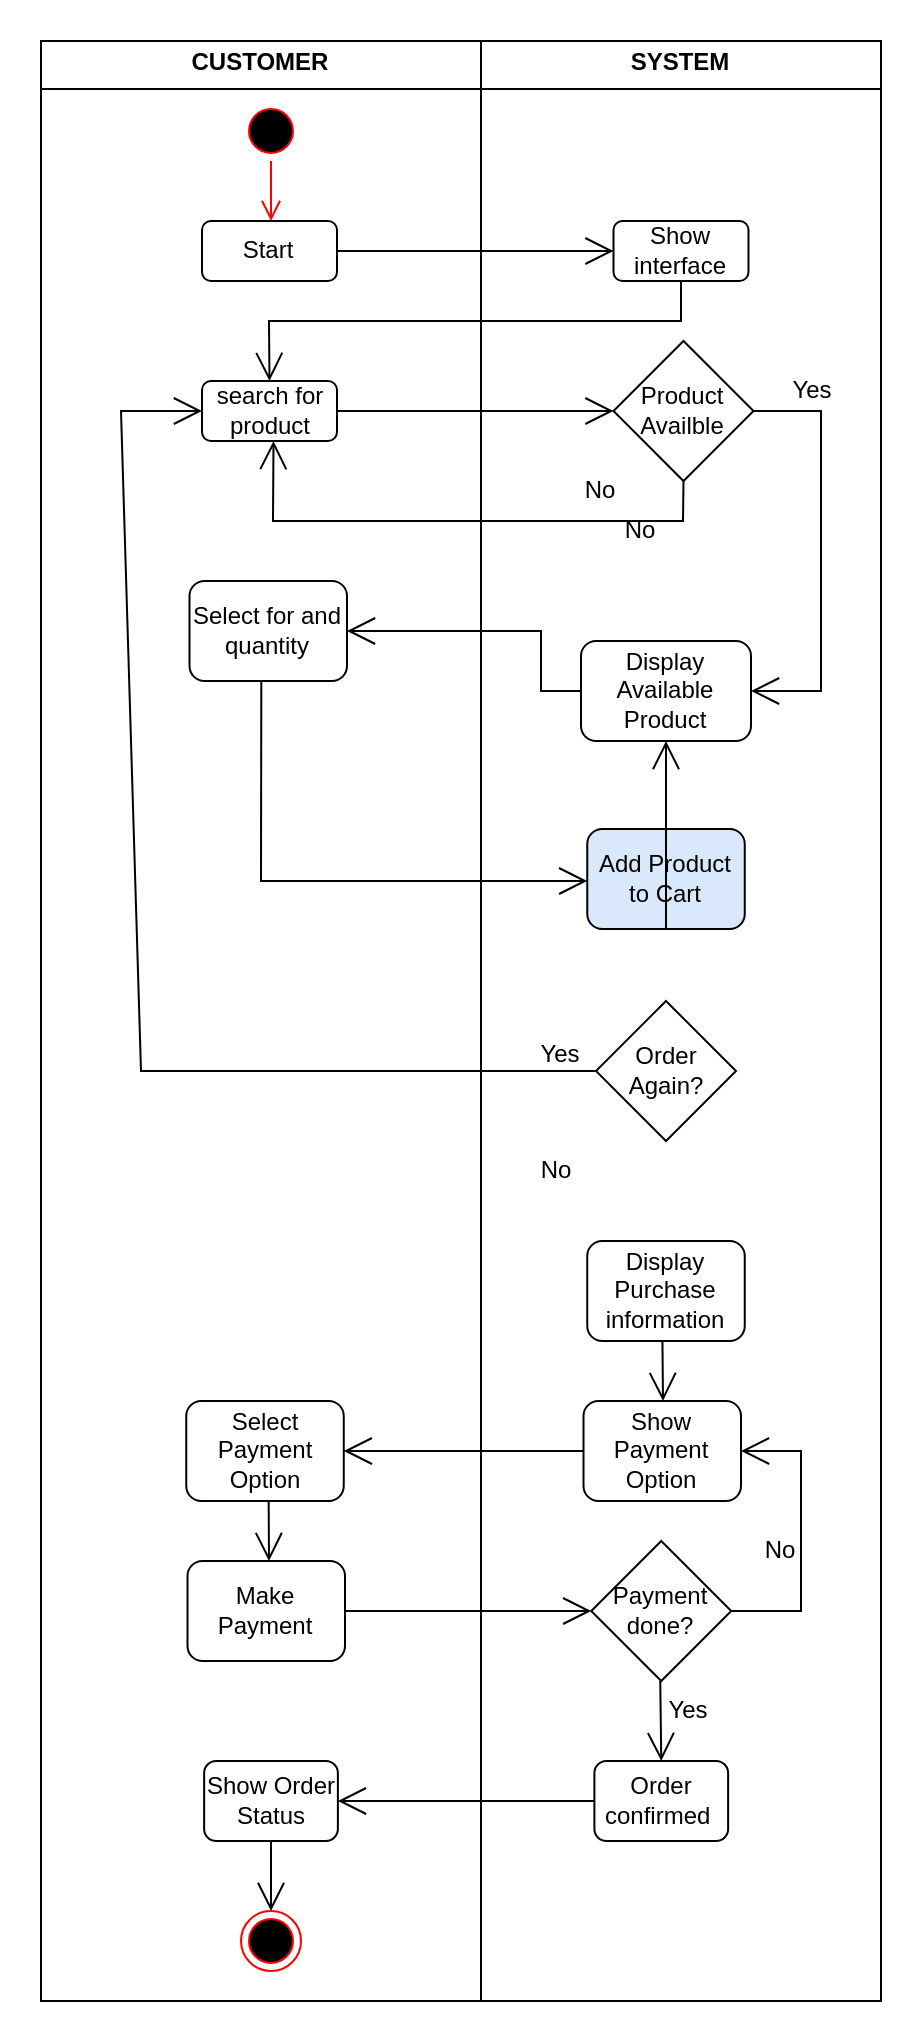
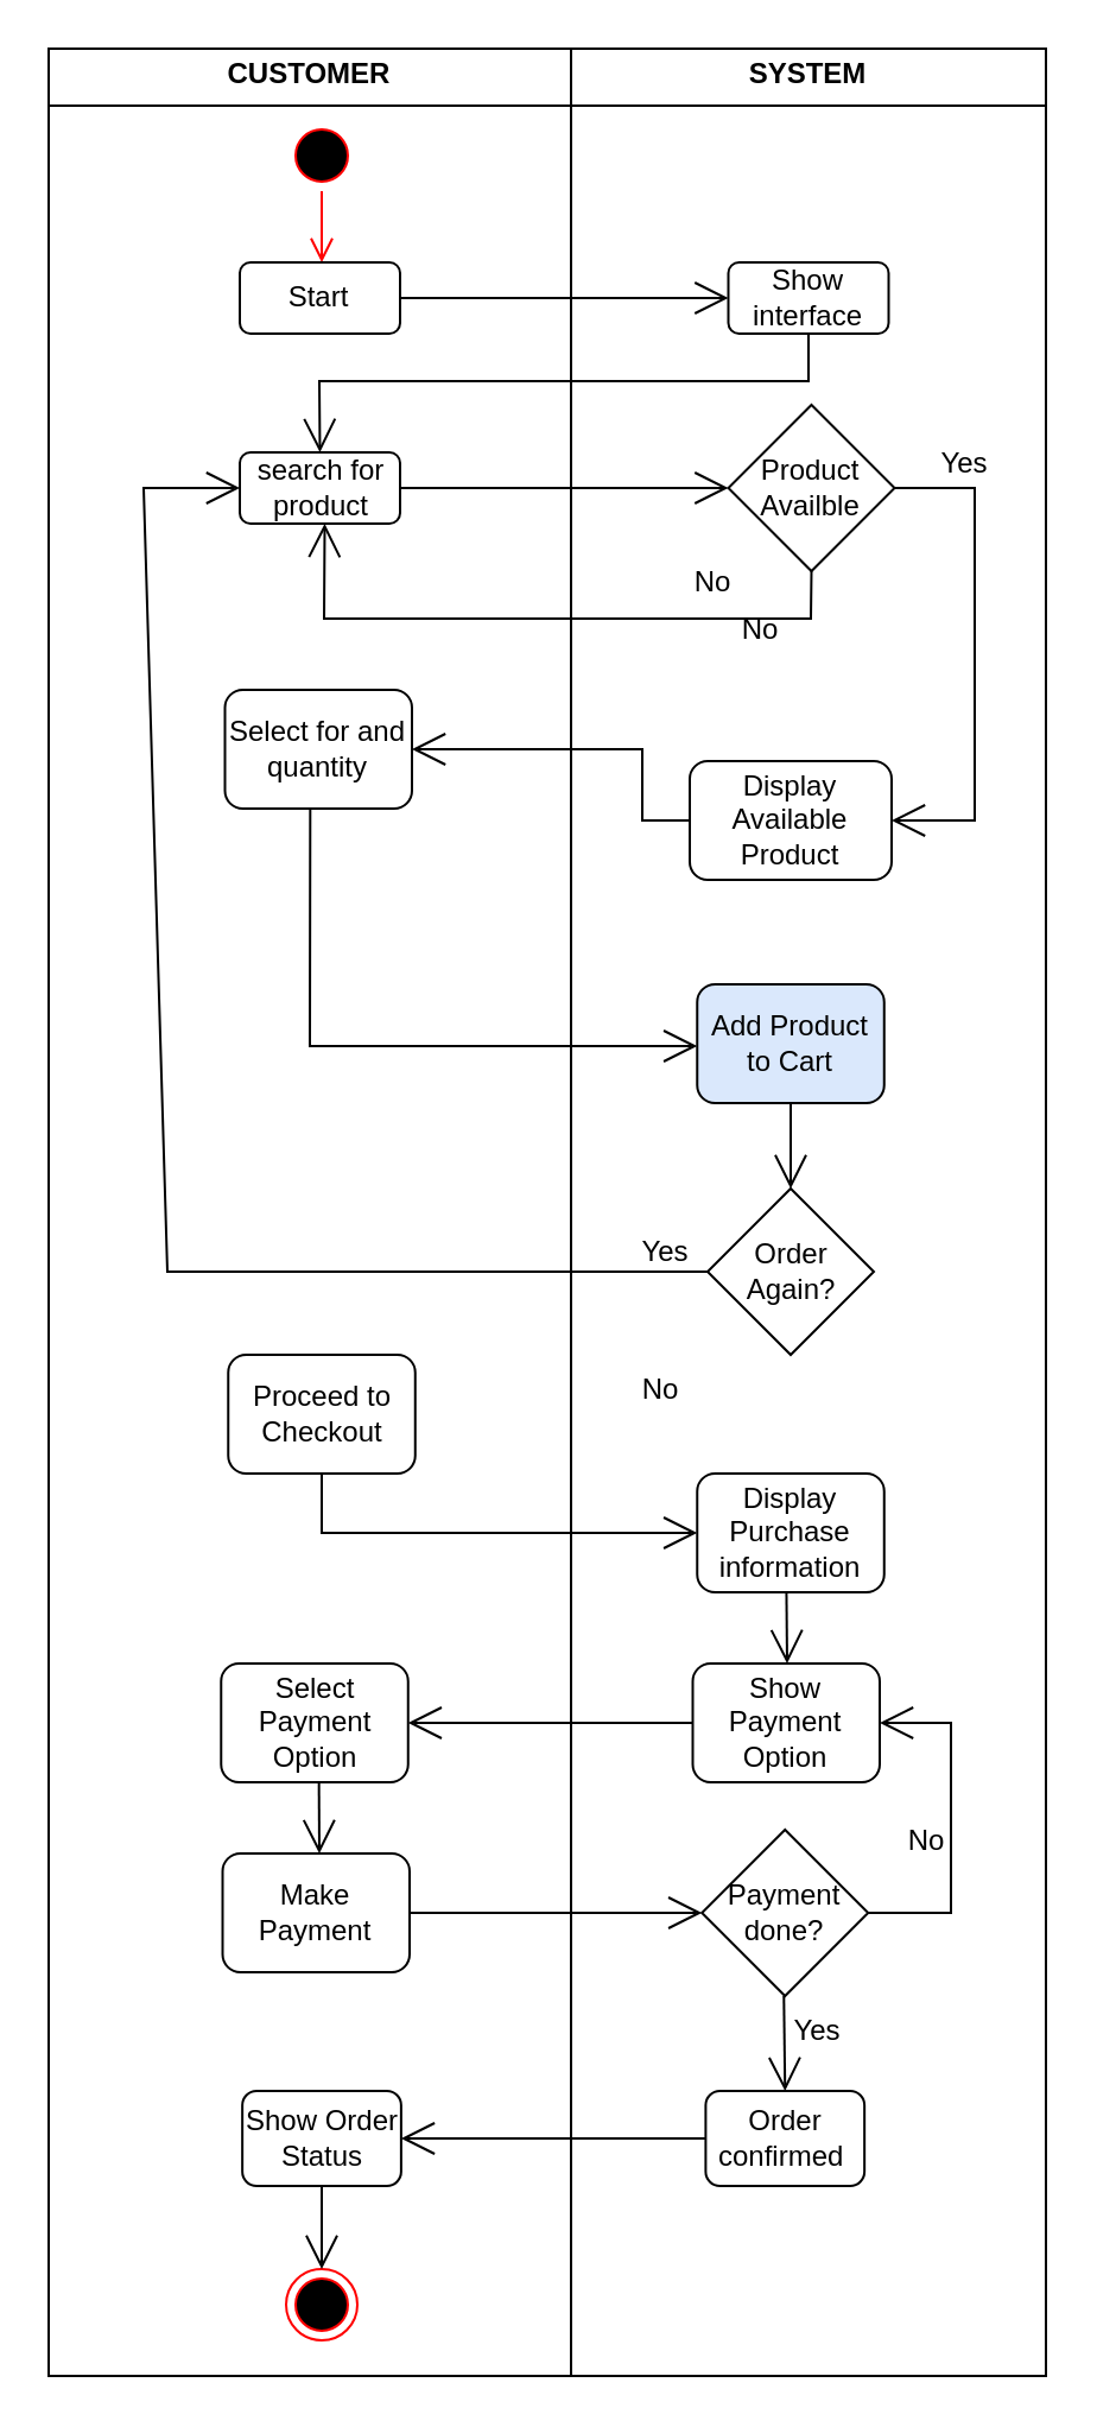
- <mxCell id="23" value="" style="endArrow=open;endFill=1;endSize=12;html=1;rounded=0;exitX=0.5;exitY=1;exitDx=0;exitDy=0;" edge="1" parent="1" source="20" target="10"><mxGeometry width="160" relative="1" as="geometry"><mxPoint x="110" y="520" as="sourcePoint" /><mxPoint x="248" y="520" as="targetPoint" /></mxGeometry></mxCell>
+ <mxCell id="23" value="" style="endArrow=open;endFill=1;endSize=12;html=1;rounded=0;exitX=0.5;exitY=1;exitDx=0;exitDy=0;entryX=0.5;entryY=0;entryDx=0;entryDy=0;" edge="1" parent="1" source="20" target="22"><mxGeometry width="160" relative="1" as="geometry"><mxPoint x="110" y="520" as="sourcePoint" /><mxPoint x="248" y="520" as="targetPoint" /></mxGeometry></mxCell>
+ <mxCell id="24" value="Proceed to Checkout" style="rounded=1;whiteSpace=wrap;html=1;" vertex="1" parent="1"><mxGeometry x="95.63" y="570" width="78.75" height="50" as="geometry" /></mxCell>
+ <mxCell id="26" value="" style="endArrow=open;endFill=1;endSize=12;html=1;rounded=0;exitX=0.5;exitY=1;exitDx=0;exitDy=0;entryX=0;entryY=0.5;entryDx=0;entryDy=0;" edge="1" parent="1" source="24" target="25"><mxGeometry width="160" relative="1" as="geometry"><mxPoint x="134.37" y="635" as="sourcePoint" /><mxPoint x="297.5" y="735" as="targetPoint" /><Array as="points"><mxPoint x="135" y="645" /></Array></mxGeometry></mxCell>
